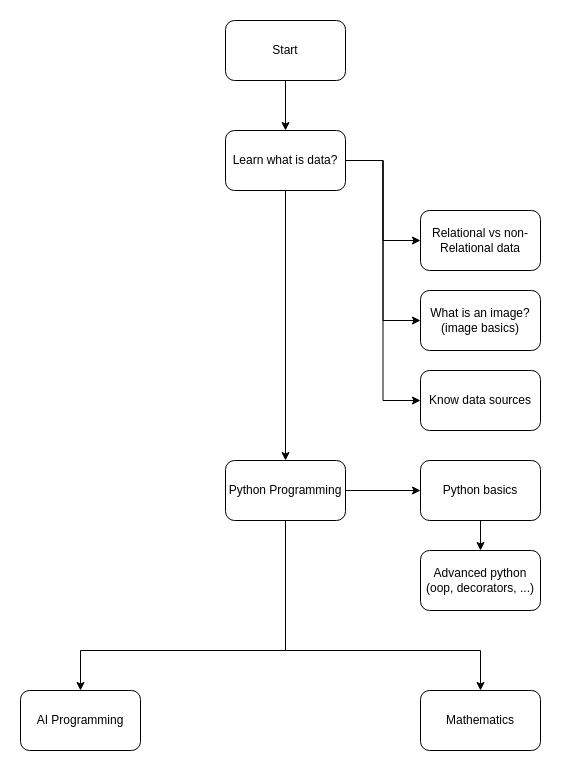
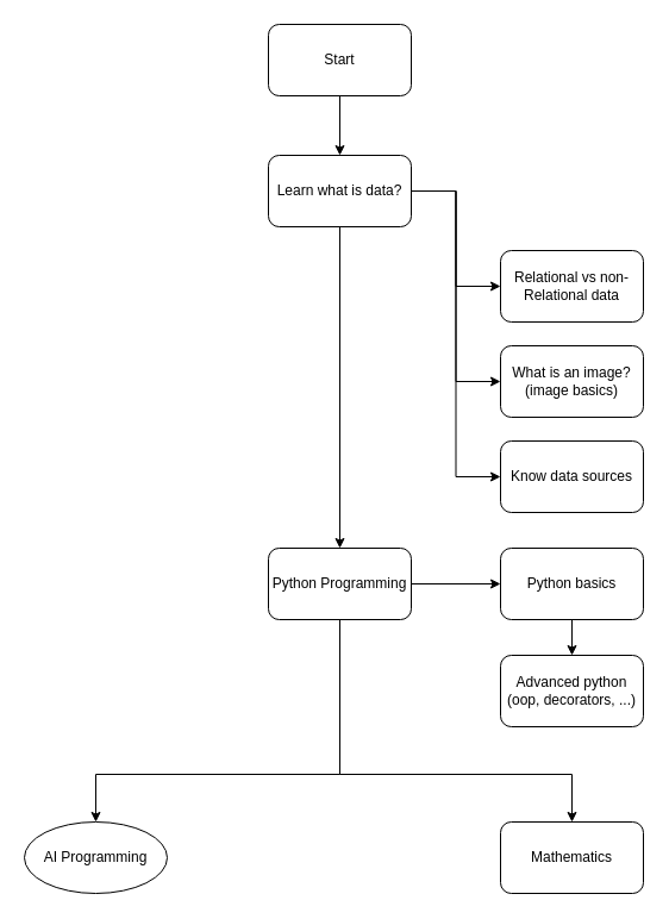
- <mxCell id="18" value="AI Programming" style="rounded=1;whiteSpace=wrap;html=1;" vertex="1" parent="1"><mxGeometry x="20" y="690" width="120" height="60" as="geometry" /></mxCell>
+ <mxCell id="18" value="AI Programming" style="ellipse;whiteSpace=wrap;html=1;" vertex="1" parent="1"><mxGeometry x="20" y="690" width="120" height="60" as="geometry" /></mxCell>
